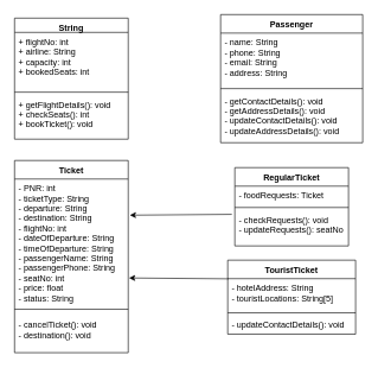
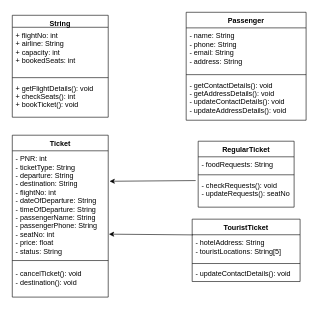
- <mxCell id="15" value="- foodRequests: Ticket" style="text;strokeColor=none;fillColor=none;align=left;verticalAlign=top;spacingLeft=4;spacingRight=4;overflow=hidden;rotatable=0;points=[[0,0.5],[1,0.5]];portConstraint=eastwest;" parent="14" vertex="1"><mxGeometry y="26" width="160" height="26" as="geometry" /></mxCell>
+ <mxCell id="15" value="- foodRequests: String" style="text;strokeColor=none;fillColor=none;align=left;verticalAlign=top;spacingLeft=4;spacingRight=4;overflow=hidden;rotatable=0;points=[[0,0.5],[1,0.5]];portConstraint=eastwest;" parent="14" vertex="1"><mxGeometry y="26" width="160" height="26" as="geometry" /></mxCell>
